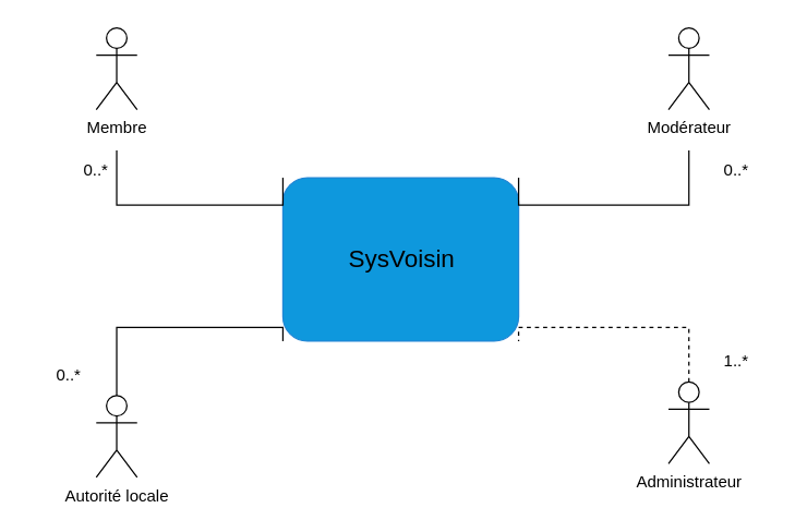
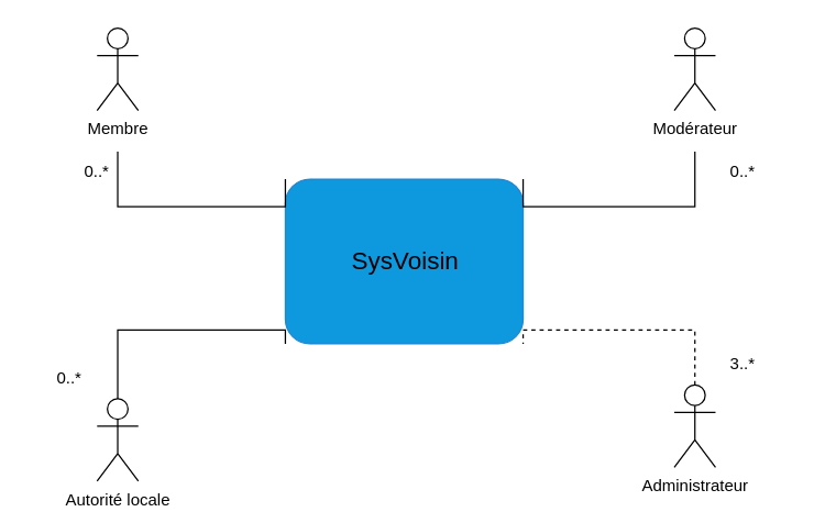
- <mxCell id="11" value="1..*" style="text;html=1;strokeColor=none;fillColor=none;align=center;verticalAlign=middle;whiteSpace=wrap;rounded=0;" vertex="1" parent="1"><mxGeometry x="510" y="250" width="60" height="30" as="geometry" /></mxCell>
+ <mxCell id="11" value="3..*" style="text;html=1;strokeColor=none;fillColor=none;align=center;verticalAlign=middle;whiteSpace=wrap;rounded=0;" vertex="1" parent="1"><mxGeometry x="510" y="250" width="60" height="30" as="geometry" /></mxCell>
